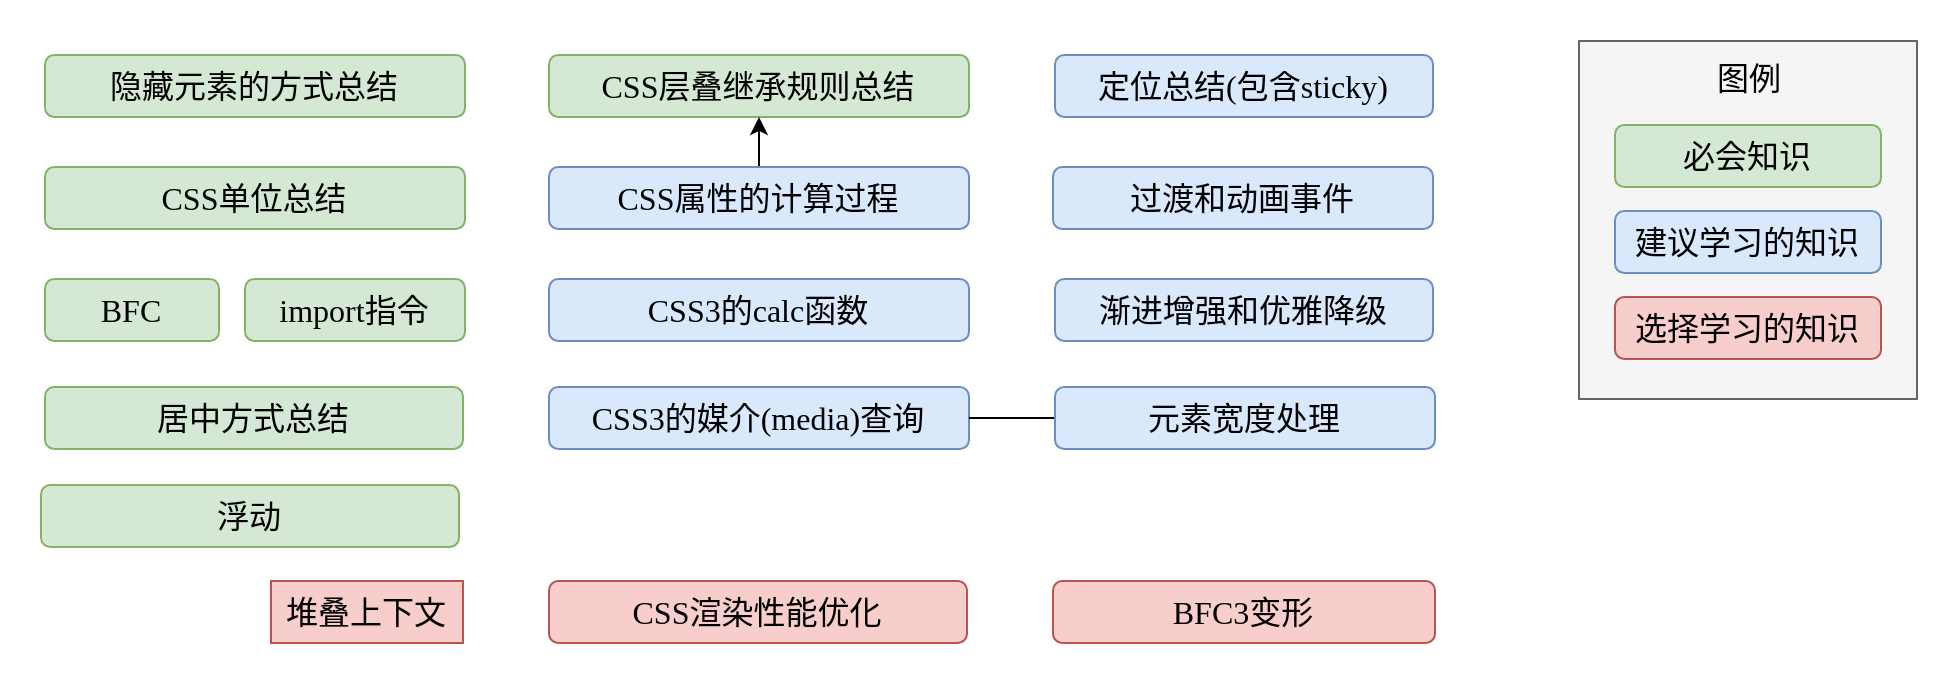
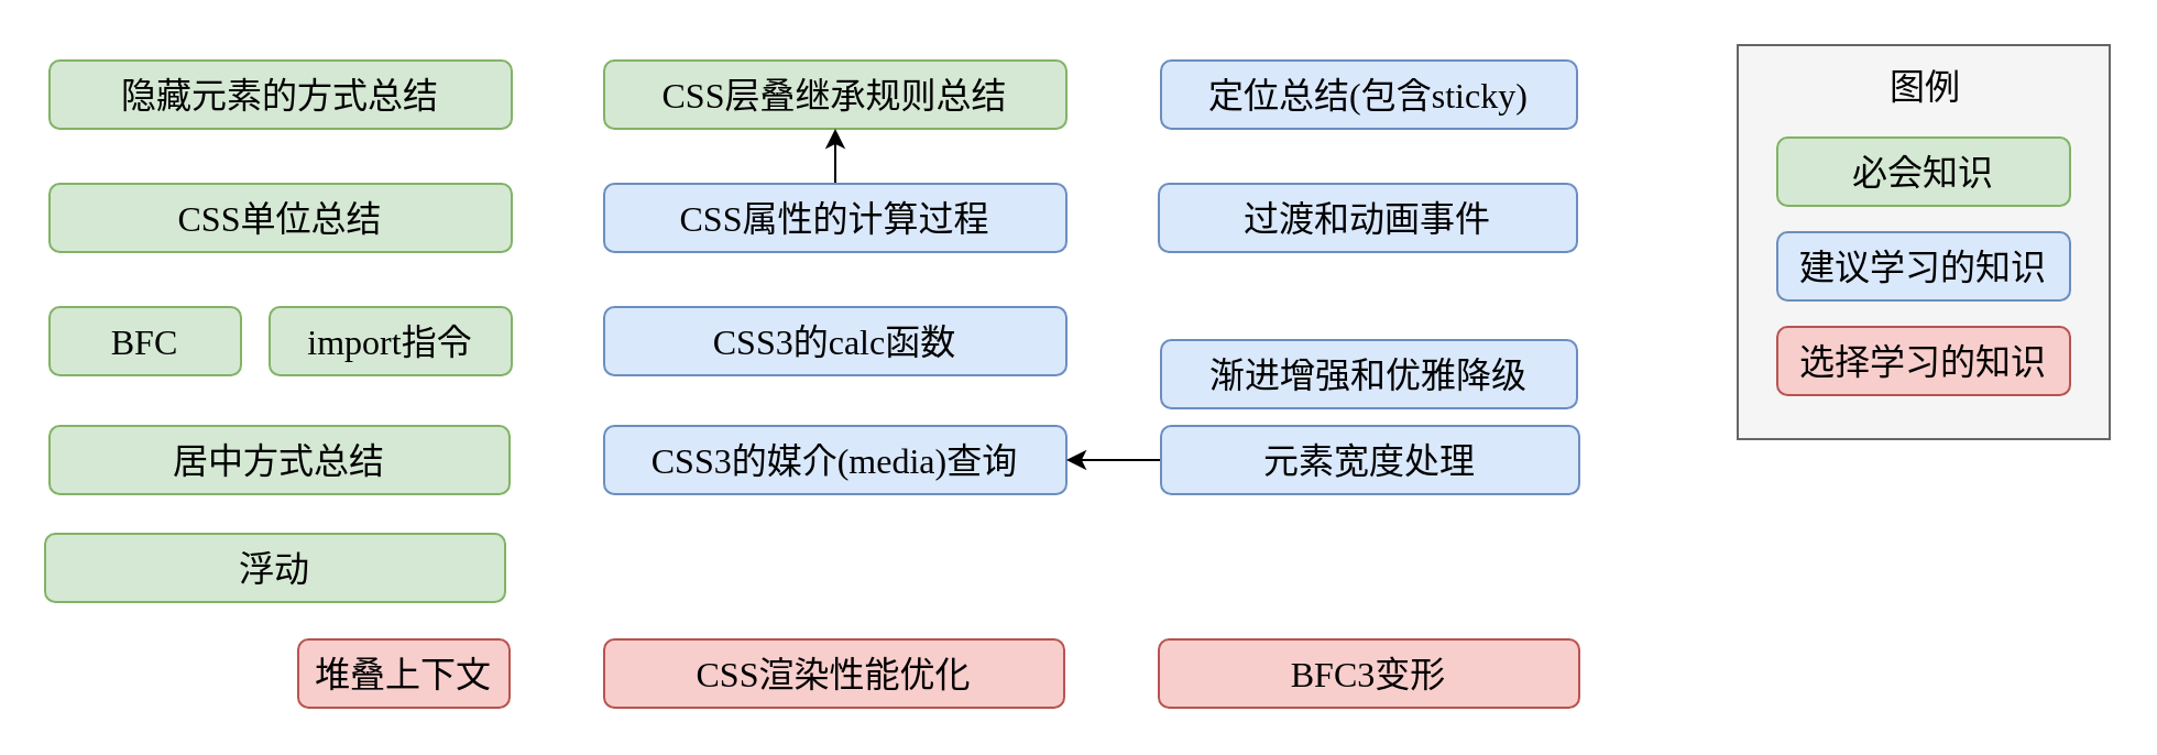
- <mxCell id="4" value="渐进增强和优雅降级" style="rounded=1;whiteSpace=wrap;html=1;fillColor=#dae8fc;strokeColor=#6c8ebf;fontSize=16;fontFamily=Roboto Mono;" parent="1" vertex="1"><mxGeometry x="527" y="139" width="189" height="31" as="geometry" /></mxCell>
+ <mxCell id="4" value="渐进增强和优雅降级" style="rounded=1;whiteSpace=wrap;html=1;fillColor=#dae8fc;strokeColor=#6c8ebf;fontSize=16;fontFamily=Roboto Mono;" parent="1" vertex="1"><mxGeometry x="527" y="154" width="189" height="31" as="geometry" /></mxCell>
- <mxCell id="18" value="" style="edgeStyle=orthogonalEdgeStyle;rounded=0;orthogonalLoop=1;jettySize=auto;html=1;endArrow=none;" parent="1" source="19" target="17" edge="1"><mxGeometry relative="1" as="geometry" /></mxCell>
+ <mxCell id="18" value="" style="edgeStyle=orthogonalEdgeStyle;rounded=0;orthogonalLoop=1;jettySize=auto;html=1;" parent="1" source="19" target="17" edge="1"><mxGeometry relative="1" as="geometry" /></mxCell>
- <mxCell id="3" value="堆叠上下文" style="whiteSpace=wrap;html=1;fillColor=#f8cecc;strokeColor=#b85450;fontSize=16;fontFamily=Roboto Mono;rounded=0;" parent="1" vertex="1"><mxGeometry x="135" y="290" width="96" height="31" as="geometry" /></mxCell>
+ <mxCell id="3" value="堆叠上下文" style="rounded=1;whiteSpace=wrap;html=1;fillColor=#f8cecc;strokeColor=#b85450;fontSize=16;fontFamily=Roboto Mono;" parent="1" vertex="1"><mxGeometry x="135" y="290" width="96" height="31" as="geometry" /></mxCell>
